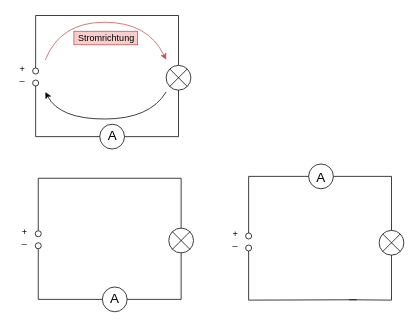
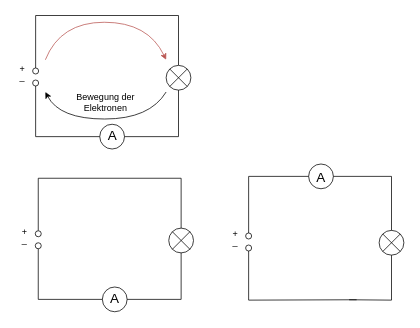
- <mxCell id="13" value="Stromrichtung" style="text;html=1;align=center;verticalAlign=middle;resizable=0;points=[];autosize=1;strokeColor=#b85450;fillColor=#f8cecc;" parent="1" vertex="1"><mxGeometry x="98" y="41" width="85" height="18" as="geometry" /></mxCell>
+ <mxCell id="15" value="Bewegung der&lt;br&gt;Elektronen" style="text;html=1;align=center;verticalAlign=middle;resizable=0;points=[];autosize=1;strokeColor=none;" parent="1" vertex="1"><mxGeometry x="96" y="119.5" width="87" height="32" as="geometry" /></mxCell>
